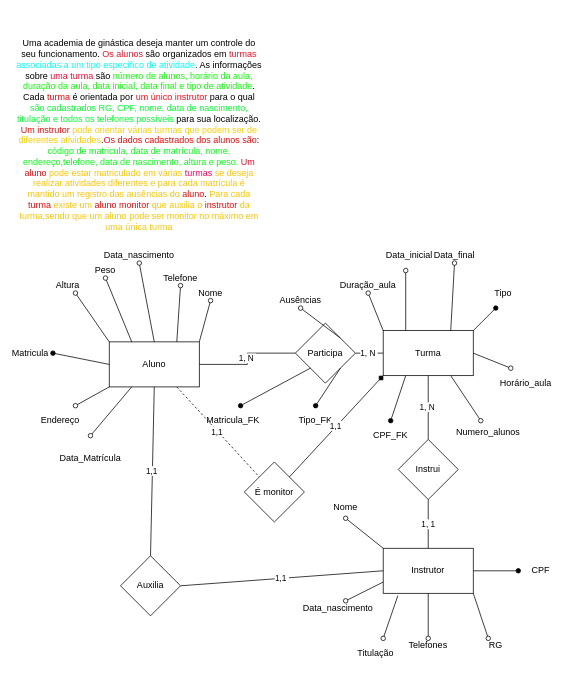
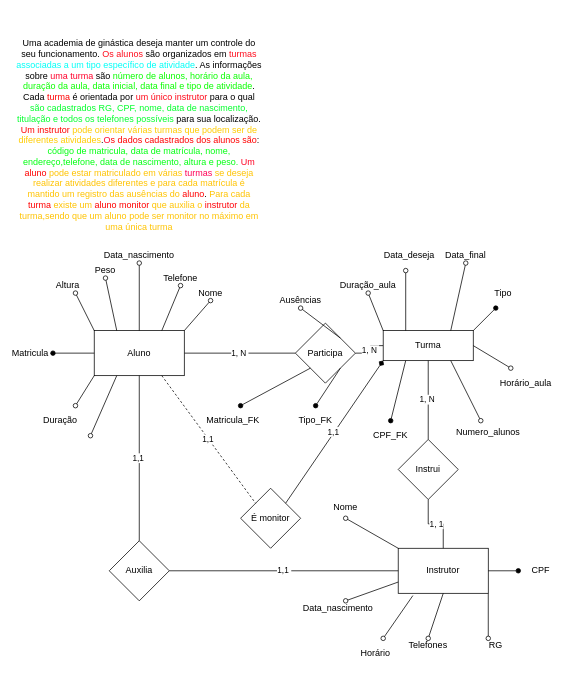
- <mxCell id="38" value="Data_inicial" style="text;html=1;strokeColor=none;fillColor=none;align=center;verticalAlign=middle;whiteSpace=wrap;rounded=0;" vertex="1" parent="1"><mxGeometry x="530" y="330" width="30" height="20" as="geometry" /></mxCell>
+ <mxCell id="38" value="Data_deseja" style="text;html=1;strokeColor=none;fillColor=none;align=center;verticalAlign=middle;whiteSpace=wrap;rounded=0;" vertex="1" parent="1"><mxGeometry x="530" y="330" width="30" height="20" as="geometry" /></mxCell>
- <mxCell id="37" value="Data_final" style="text;html=1;strokeColor=none;fillColor=none;align=center;verticalAlign=middle;whiteSpace=wrap;rounded=0;" vertex="1" parent="1"><mxGeometry x="585" y="330" width="40" height="20" as="geometry" /></mxCell>
+ <mxCell id="37" value="Data_final" style="text;html=1;strokeColor=none;fillColor=none;align=center;verticalAlign=middle;whiteSpace=wrap;rounded=0;" vertex="1" parent="1"><mxGeometry x="600" y="330" width="40" height="20" as="geometry" /></mxCell>
- <mxCell id="25" value="Turma" style="rounded=0;whiteSpace=wrap;html=1;" vertex="1" parent="1"><mxGeometry x="510" y="440" width="120" height="60" as="geometry" /></mxCell>
+ <mxCell id="25" value="Turma" style="rounded=0;whiteSpace=wrap;html=1;" vertex="1" parent="1"><mxGeometry x="510" y="440" width="120" height="40" as="geometry" /></mxCell>
- <mxCell id="4" value="Aluno" style="rounded=0;whiteSpace=wrap;html=1;" vertex="1" parent="1"><mxGeometry x="145" y="455" width="120" height="60" as="geometry" /></mxCell>
+ <mxCell id="4" value="Aluno" style="rounded=0;whiteSpace=wrap;html=1;" vertex="1" parent="1"><mxGeometry x="125" y="440" width="120" height="60" as="geometry" /></mxCell>
- <mxCell id="15" value="Endereço" style="text;html=1;strokeColor=none;fillColor=none;align=center;verticalAlign=middle;whiteSpace=wrap;rounded=0;" vertex="1" parent="1"><mxGeometry x="60" y="550" width="40" height="20" as="geometry" /></mxCell>
+ <mxCell id="15" value="Duração" style="text;html=1;strokeColor=none;fillColor=none;align=center;verticalAlign=middle;whiteSpace=wrap;rounded=0;" vertex="1" parent="1"><mxGeometry x="60" y="550" width="40" height="20" as="geometry" /></mxCell>
- <mxCell id="14" value="Data_Matrícula" style="text;html=1;strokeColor=none;fillColor=none;align=center;verticalAlign=middle;whiteSpace=wrap;rounded=0;" vertex="1" parent="1"><mxGeometry x="100" y="600" width="40" height="20" as="geometry" /></mxCell>
- <mxCell id="56" value="É monitor" style="rhombus;whiteSpace=wrap;html=1;" vertex="1" parent="1"><mxGeometry x="325" y="615" width="80" height="80" as="geometry" /></mxCell>
+ <mxCell id="56" value="É monitor" style="rhombus;whiteSpace=wrap;html=1;" vertex="1" parent="1"><mxGeometry x="320" y="650" width="80" height="80" as="geometry" /></mxCell>
- <mxCell id="42" value="Instrutor" style="rounded=0;whiteSpace=wrap;html=1;" vertex="1" parent="1"><mxGeometry x="510" y="730" width="120" height="60" as="geometry" /></mxCell>
+ <mxCell id="42" value="Instrutor" style="rounded=0;whiteSpace=wrap;html=1;" vertex="1" parent="1"><mxGeometry x="530" y="730" width="120" height="60" as="geometry" /></mxCell>
- <mxCell id="61" value="Auxilia" style="rhombus;whiteSpace=wrap;html=1;" vertex="1" parent="1"><mxGeometry x="160" y="740" width="80" height="80" as="geometry" /></mxCell>
+ <mxCell id="61" value="Auxilia" style="rhombus;whiteSpace=wrap;html=1;" vertex="1" parent="1"><mxGeometry x="145" y="720" width="80" height="80" as="geometry" /></mxCell>
- <mxCell id="65" value="Titulação" style="text;html=1;strokeColor=none;fillColor=none;align=center;verticalAlign=middle;whiteSpace=wrap;rounded=0;" vertex="1" parent="1"><mxGeometry x="480" y="860" width="40" height="20" as="geometry" /></mxCell>
+ <mxCell id="65" value="Horário" style="text;html=1;strokeColor=none;fillColor=none;align=center;verticalAlign=middle;whiteSpace=wrap;rounded=0;" vertex="1" parent="1"><mxGeometry x="480" y="860" width="40" height="20" as="geometry" /></mxCell>
